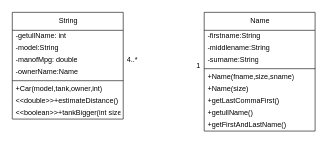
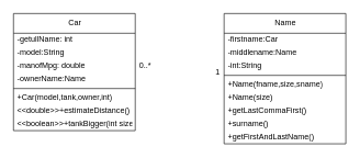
- <mxCell id="2" value="String&lt;br&gt;&lt;br&gt;" style="swimlane;fontStyle=0;align=center;verticalAlign=top;childLayout=stackLayout;horizontal=1;startSize=30;horizontalStack=0;resizeParent=1;resizeParentMax=0;resizeLast=0;collapsible=0;marginBottom=0;html=1;" parent="1" vertex="1"><mxGeometry x="20" y="20" width="185" height="178" as="geometry" /></mxCell>
+ <mxCell id="2" value="Car&lt;br&gt;&lt;br&gt;" style="swimlane;fontStyle=0;align=center;verticalAlign=top;childLayout=stackLayout;horizontal=1;startSize=30;horizontalStack=0;resizeParent=1;resizeParentMax=0;resizeLast=0;collapsible=0;marginBottom=0;html=1;" parent="1" vertex="1"><mxGeometry x="20" y="20" width="185" height="178" as="geometry" /></mxCell>
- <mxCell id="12" value="-firstname:String" style="text;html=1;strokeColor=none;fillColor=none;align=left;verticalAlign=middle;spacingLeft=4;spacingRight=4;overflow=hidden;rotatable=0;points=[[0,0.5],[1,0.5]];portConstraint=eastwest;" parent="11" vertex="1"><mxGeometry y="30" width="185" height="20" as="geometry" /></mxCell>
+ <mxCell id="12" value="-firstname:Car" style="text;html=1;strokeColor=none;fillColor=none;align=left;verticalAlign=middle;spacingLeft=4;spacingRight=4;overflow=hidden;rotatable=0;points=[[0,0.5],[1,0.5]];portConstraint=eastwest;" parent="11" vertex="1"><mxGeometry y="30" width="185" height="20" as="geometry" /></mxCell>
- <mxCell id="13" value="-middlename:String" style="text;html=1;strokeColor=none;fillColor=none;align=left;verticalAlign=middle;spacingLeft=4;spacingRight=4;overflow=hidden;rotatable=0;points=[[0,0.5],[1,0.5]];portConstraint=eastwest;" parent="11" vertex="1"><mxGeometry y="50" width="185" height="20" as="geometry" /></mxCell>
+ <mxCell id="13" value="-middlename:Name" style="text;html=1;strokeColor=none;fillColor=none;align=left;verticalAlign=middle;spacingLeft=4;spacingRight=4;overflow=hidden;rotatable=0;points=[[0,0.5],[1,0.5]];portConstraint=eastwest;" parent="11" vertex="1"><mxGeometry y="50" width="185" height="20" as="geometry" /></mxCell>
- <mxCell id="22" value="4..*" style="text;html=1;align=center;verticalAlign=middle;resizable=0;points=[];autosize=1;strokeColor=none;fillColor=none;" vertex="1" parent="1"><mxGeometry x="200" y="85" width="40" height="30" as="geometry" /></mxCell>
+ <mxCell id="22" value="0..*" style="text;html=1;align=center;verticalAlign=middle;resizable=0;points=[];autosize=1;strokeColor=none;fillColor=none;" vertex="1" parent="1"><mxGeometry x="200" y="85" width="40" height="30" as="geometry" /></mxCell>
- <mxCell id="14" value="-surname:String" style="text;html=1;strokeColor=none;fillColor=none;align=left;verticalAlign=middle;spacingLeft=4;spacingRight=4;overflow=hidden;rotatable=0;points=[[0,0.5],[1,0.5]];portConstraint=eastwest;" parent="11" vertex="1"><mxGeometry y="70" width="185" height="20" as="geometry" /></mxCell>
+ <mxCell id="14" value="-int:String" style="text;html=1;strokeColor=none;fillColor=none;align=left;verticalAlign=middle;spacingLeft=4;spacingRight=4;overflow=hidden;rotatable=0;points=[[0,0.5],[1,0.5]];portConstraint=eastwest;" parent="11" vertex="1"><mxGeometry y="70" width="185" height="20" as="geometry" /></mxCell>
- <mxCell id="19" value="+getullName()" style="text;html=1;strokeColor=none;fillColor=none;align=left;verticalAlign=middle;spacingLeft=4;spacingRight=4;overflow=hidden;rotatable=0;points=[[0,0.5],[1,0.5]];portConstraint=eastwest;" parent="11" vertex="1"><mxGeometry y="158" width="185" height="20" as="geometry" /></mxCell>
+ <mxCell id="19" value="+surname()" style="text;html=1;strokeColor=none;fillColor=none;align=left;verticalAlign=middle;spacingLeft=4;spacingRight=4;overflow=hidden;rotatable=0;points=[[0,0.5],[1,0.5]];portConstraint=eastwest;" parent="11" vertex="1"><mxGeometry y="158" width="185" height="20" as="geometry" /></mxCell>
